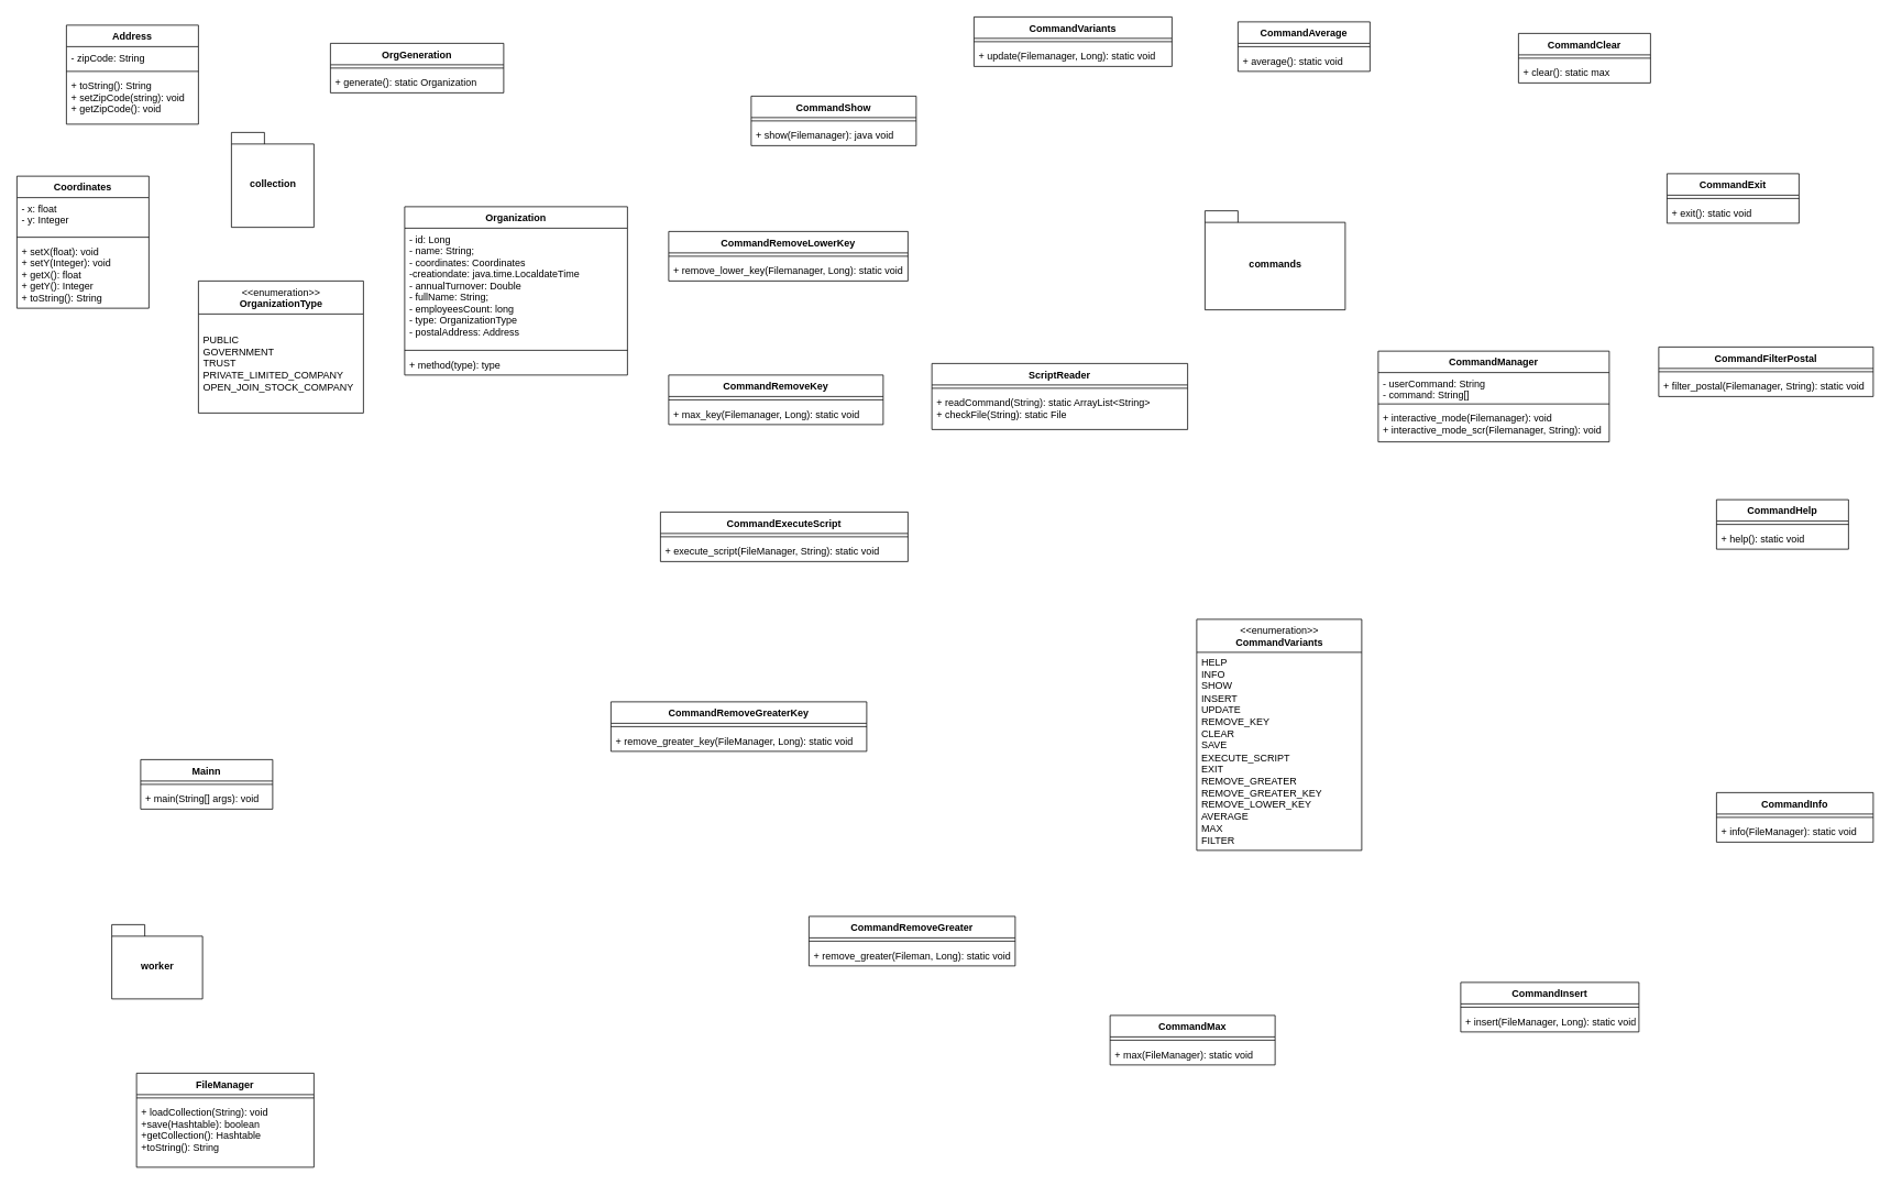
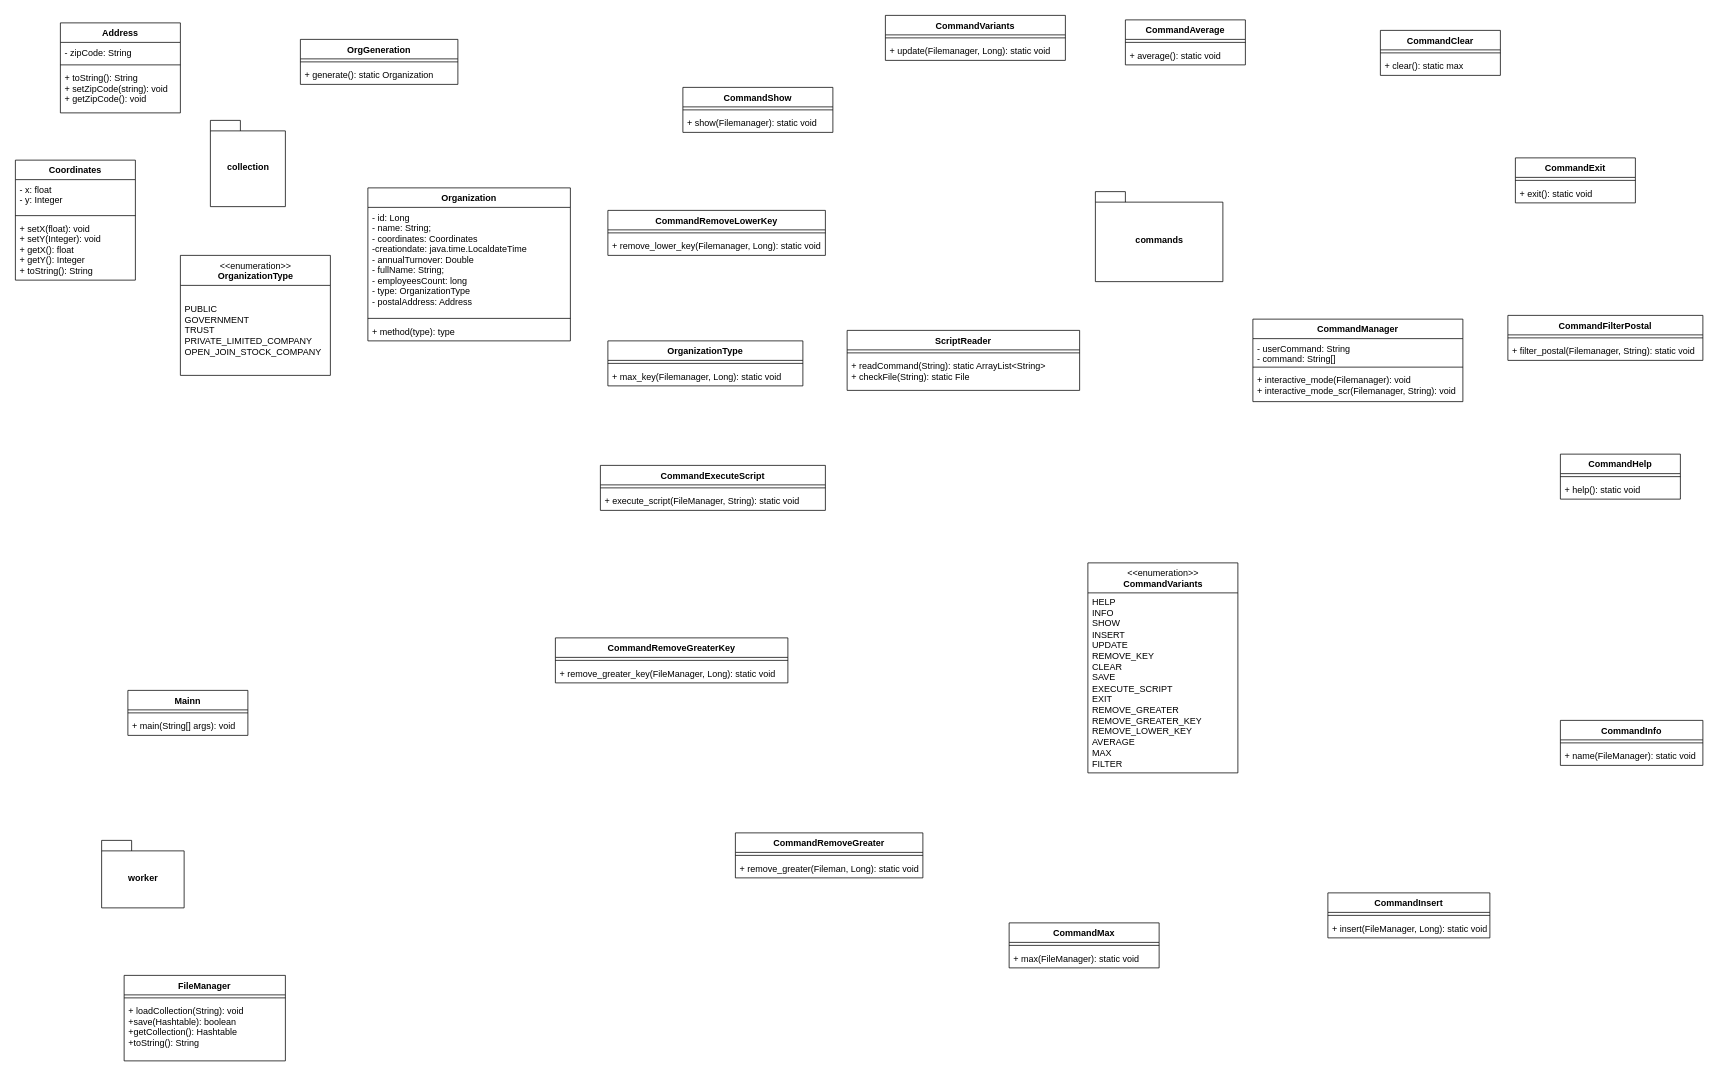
- <mxCell id="24" value="+ show(Filemanager): java void" style="text;strokeColor=none;fillColor=none;align=left;verticalAlign=top;spacingLeft=4;spacingRight=4;overflow=hidden;rotatable=0;points=[[0,0.5],[1,0.5]];portConstraint=eastwest;" parent="22" vertex="1"><mxGeometry y="34" width="200" height="26" as="geometry" /></mxCell>
+ <mxCell id="24" value="+ show(Filemanager): static void" style="text;strokeColor=none;fillColor=none;align=left;verticalAlign=top;spacingLeft=4;spacingRight=4;overflow=hidden;rotatable=0;points=[[0,0.5],[1,0.5]];portConstraint=eastwest;" parent="22" vertex="1"><mxGeometry y="34" width="200" height="26" as="geometry" /></mxCell>
- <mxCell id="28" value="CommandRemoveKey" style="swimlane;fontStyle=1;align=center;verticalAlign=top;childLayout=stackLayout;horizontal=1;startSize=26;horizontalStack=0;resizeParent=1;resizeParentMax=0;resizeLast=0;collapsible=1;marginBottom=0;" parent="1" vertex="1"><mxGeometry x="810" y="454" width="260" height="60" as="geometry" /></mxCell>
+ <mxCell id="28" value="OrganizationType" style="swimlane;fontStyle=1;align=center;verticalAlign=top;childLayout=stackLayout;horizontal=1;startSize=26;horizontalStack=0;resizeParent=1;resizeParentMax=0;resizeLast=0;collapsible=1;marginBottom=0;" parent="1" vertex="1"><mxGeometry x="810" y="454" width="260" height="60" as="geometry" /></mxCell>
- <mxCell id="60" value="+ info(FileManager): static void" style="text;strokeColor=none;fillColor=none;align=left;verticalAlign=top;spacingLeft=4;spacingRight=4;overflow=hidden;rotatable=0;points=[[0,0.5],[1,0.5]];portConstraint=eastwest;" parent="58" vertex="1"><mxGeometry y="34" width="190" height="26" as="geometry" /></mxCell>
+ <mxCell id="60" value="+ name(FileManager): static void" style="text;strokeColor=none;fillColor=none;align=left;verticalAlign=top;spacingLeft=4;spacingRight=4;overflow=hidden;rotatable=0;points=[[0,0.5],[1,0.5]];portConstraint=eastwest;" parent="58" vertex="1"><mxGeometry y="34" width="190" height="26" as="geometry" /></mxCell>
